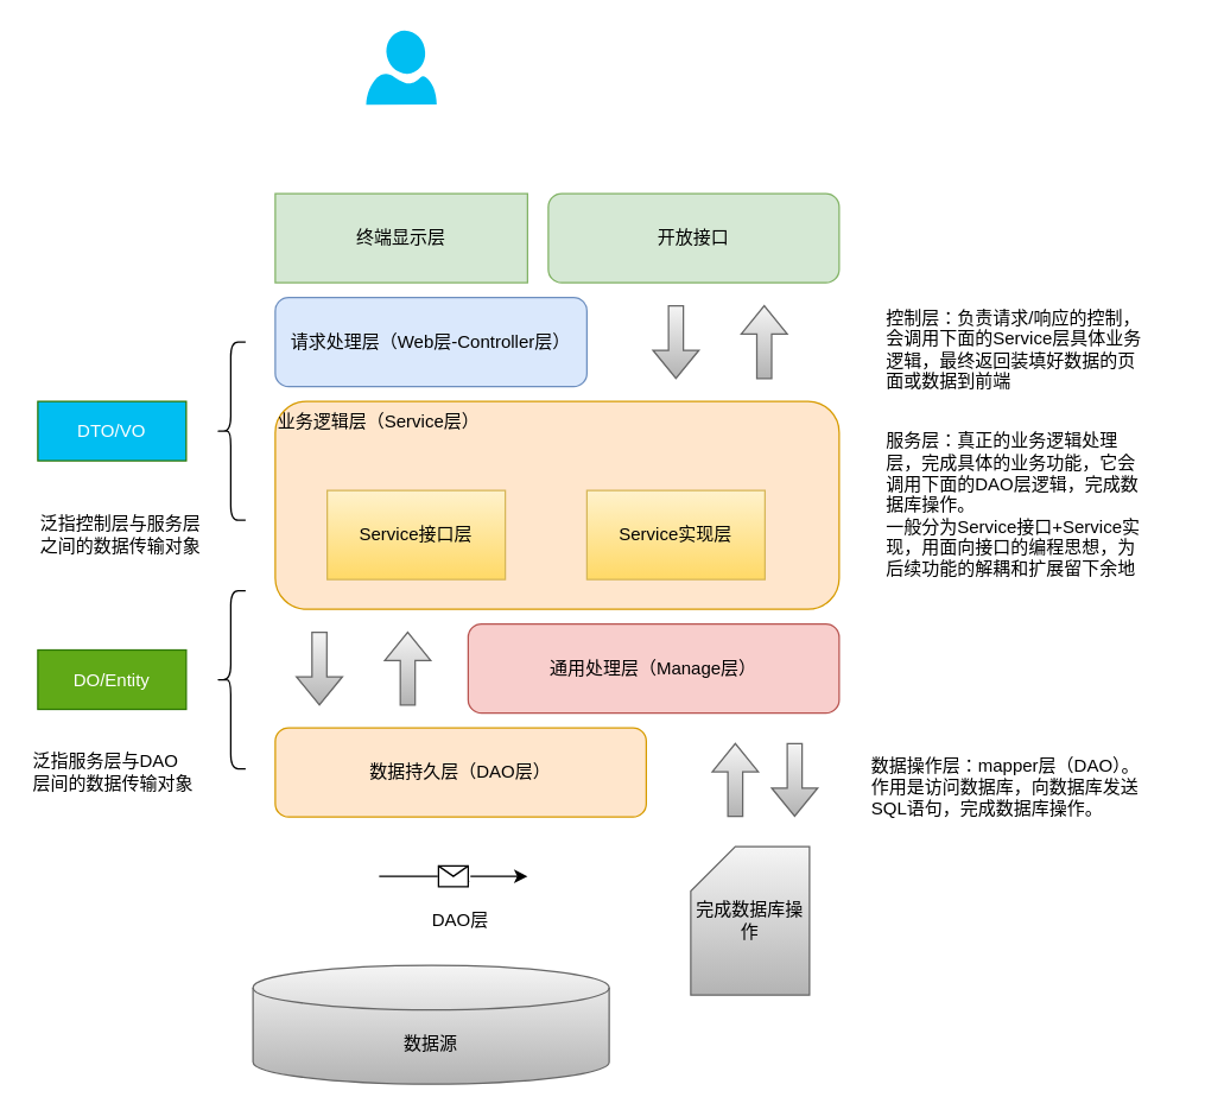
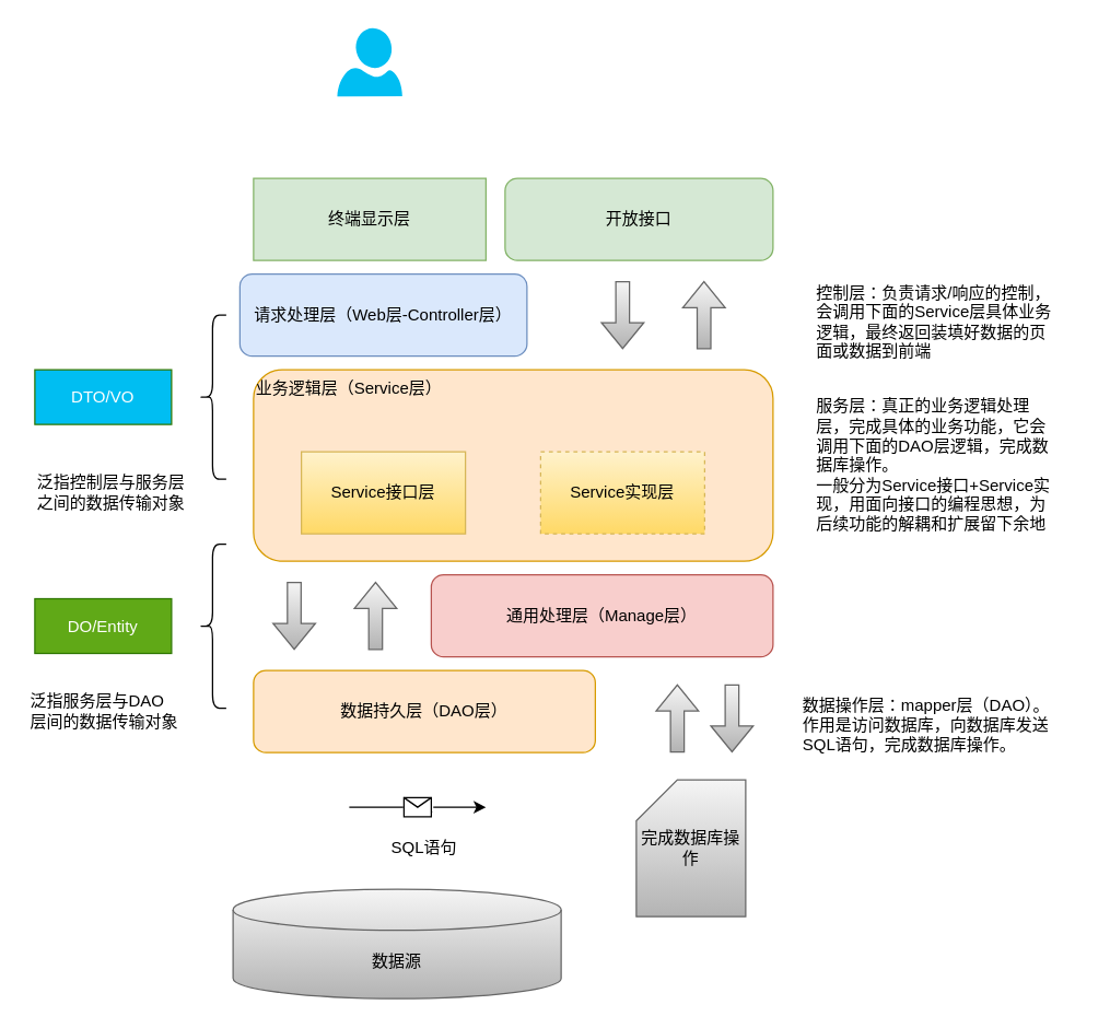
- <mxCell id="4" value="请求处理层（Web层-Controller层）" style="rounded=1;whiteSpace=wrap;html=1;fillColor=#dae8fc;strokeColor=#6c8ebf;" parent="1" vertex="1"><mxGeometry x="185" y="200" width="210" height="60" as="geometry" /></mxCell>
+ <mxCell id="4" value="请求处理层（Web层-Controller层）" style="rounded=1;whiteSpace=wrap;html=1;fillColor=#dae8fc;strokeColor=#6c8ebf;" parent="1" vertex="1"><mxGeometry x="175" y="200" width="210" height="60" as="geometry" /></mxCell>
- <mxCell id="25" value="Service实现层" style="rounded=0;whiteSpace=wrap;html=1;fillColor=#fff2cc;gradientColor=#ffd966;strokeColor=#d6b656;" parent="1" vertex="1"><mxGeometry x="395" y="330" width="120" height="60" as="geometry" /></mxCell>
+ <mxCell id="25" value="Service实现层" style="rounded=0;whiteSpace=wrap;html=1;fillColor=#fff2cc;gradientColor=#ffd966;strokeColor=#d6b656;dashed=1;" parent="1" vertex="1"><mxGeometry x="395" y="330" width="120" height="60" as="geometry" /></mxCell>
- <mxCell id="22" value="DAO层" style="text;html=1;strokeColor=none;fillColor=none;align=center;verticalAlign=middle;whiteSpace=wrap;rounded=0;" parent="1" vertex="1"><mxGeometry x="280" y="605" width="60" height="30" as="geometry" /></mxCell>
+ <mxCell id="22" value="SQL语句" style="text;html=1;strokeColor=none;fillColor=none;align=center;verticalAlign=middle;whiteSpace=wrap;rounded=0;" parent="1" vertex="1"><mxGeometry x="280" y="605" width="60" height="30" as="geometry" /></mxCell>
